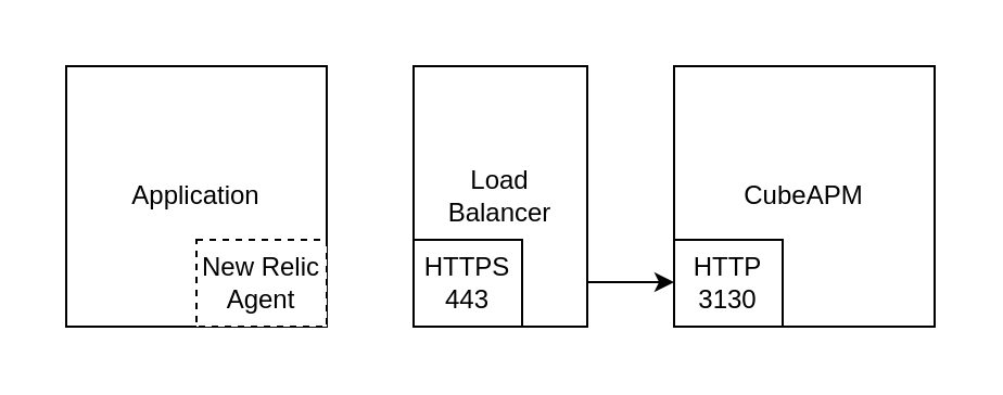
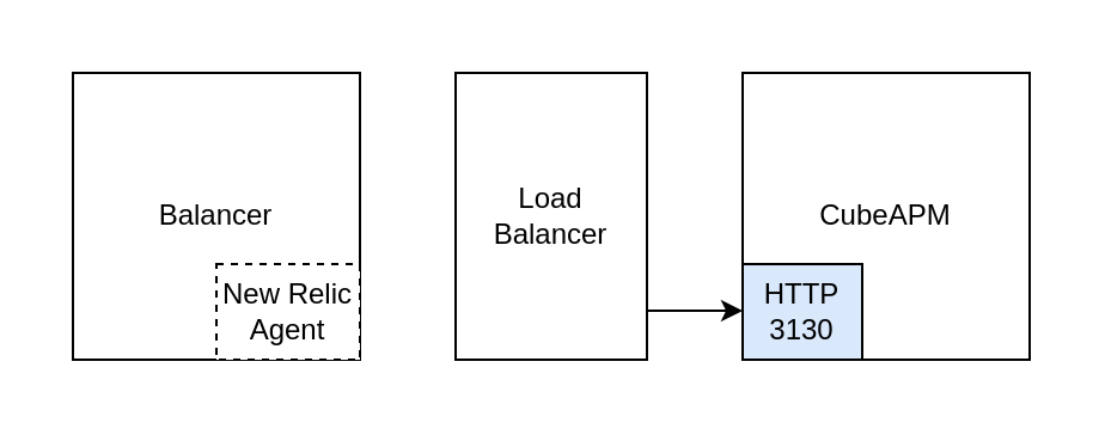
- <mxCell id="3" value="Application" style="whiteSpace=wrap;html=1;aspect=fixed;" vertex="1" parent="1"><mxGeometry x="30" y="30" width="120" height="120" as="geometry" /></mxCell>
+ <mxCell id="3" value="Balancer" style="whiteSpace=wrap;html=1;aspect=fixed;" vertex="1" parent="1"><mxGeometry x="30" y="30" width="120" height="120" as="geometry" /></mxCell>
- <mxCell id="7" value="HTTPS&lt;br&gt;443" style="rounded=0;whiteSpace=wrap;html=1;" vertex="1" parent="1"><mxGeometry x="190" y="110" width="50" height="40" as="geometry" /></mxCell>
- <mxCell id="8" value="HTTP&lt;br&gt;3130" style="rounded=0;whiteSpace=wrap;html=1;" vertex="1" parent="1"><mxGeometry x="310" y="110" width="50" height="40" as="geometry" /></mxCell>
+ <mxCell id="8" value="HTTP&lt;br&gt;3130" style="rounded=0;whiteSpace=wrap;html=1;fillColor=#dae8fc;" vertex="1" parent="1"><mxGeometry x="310" y="110" width="50" height="40" as="geometry" /></mxCell>
